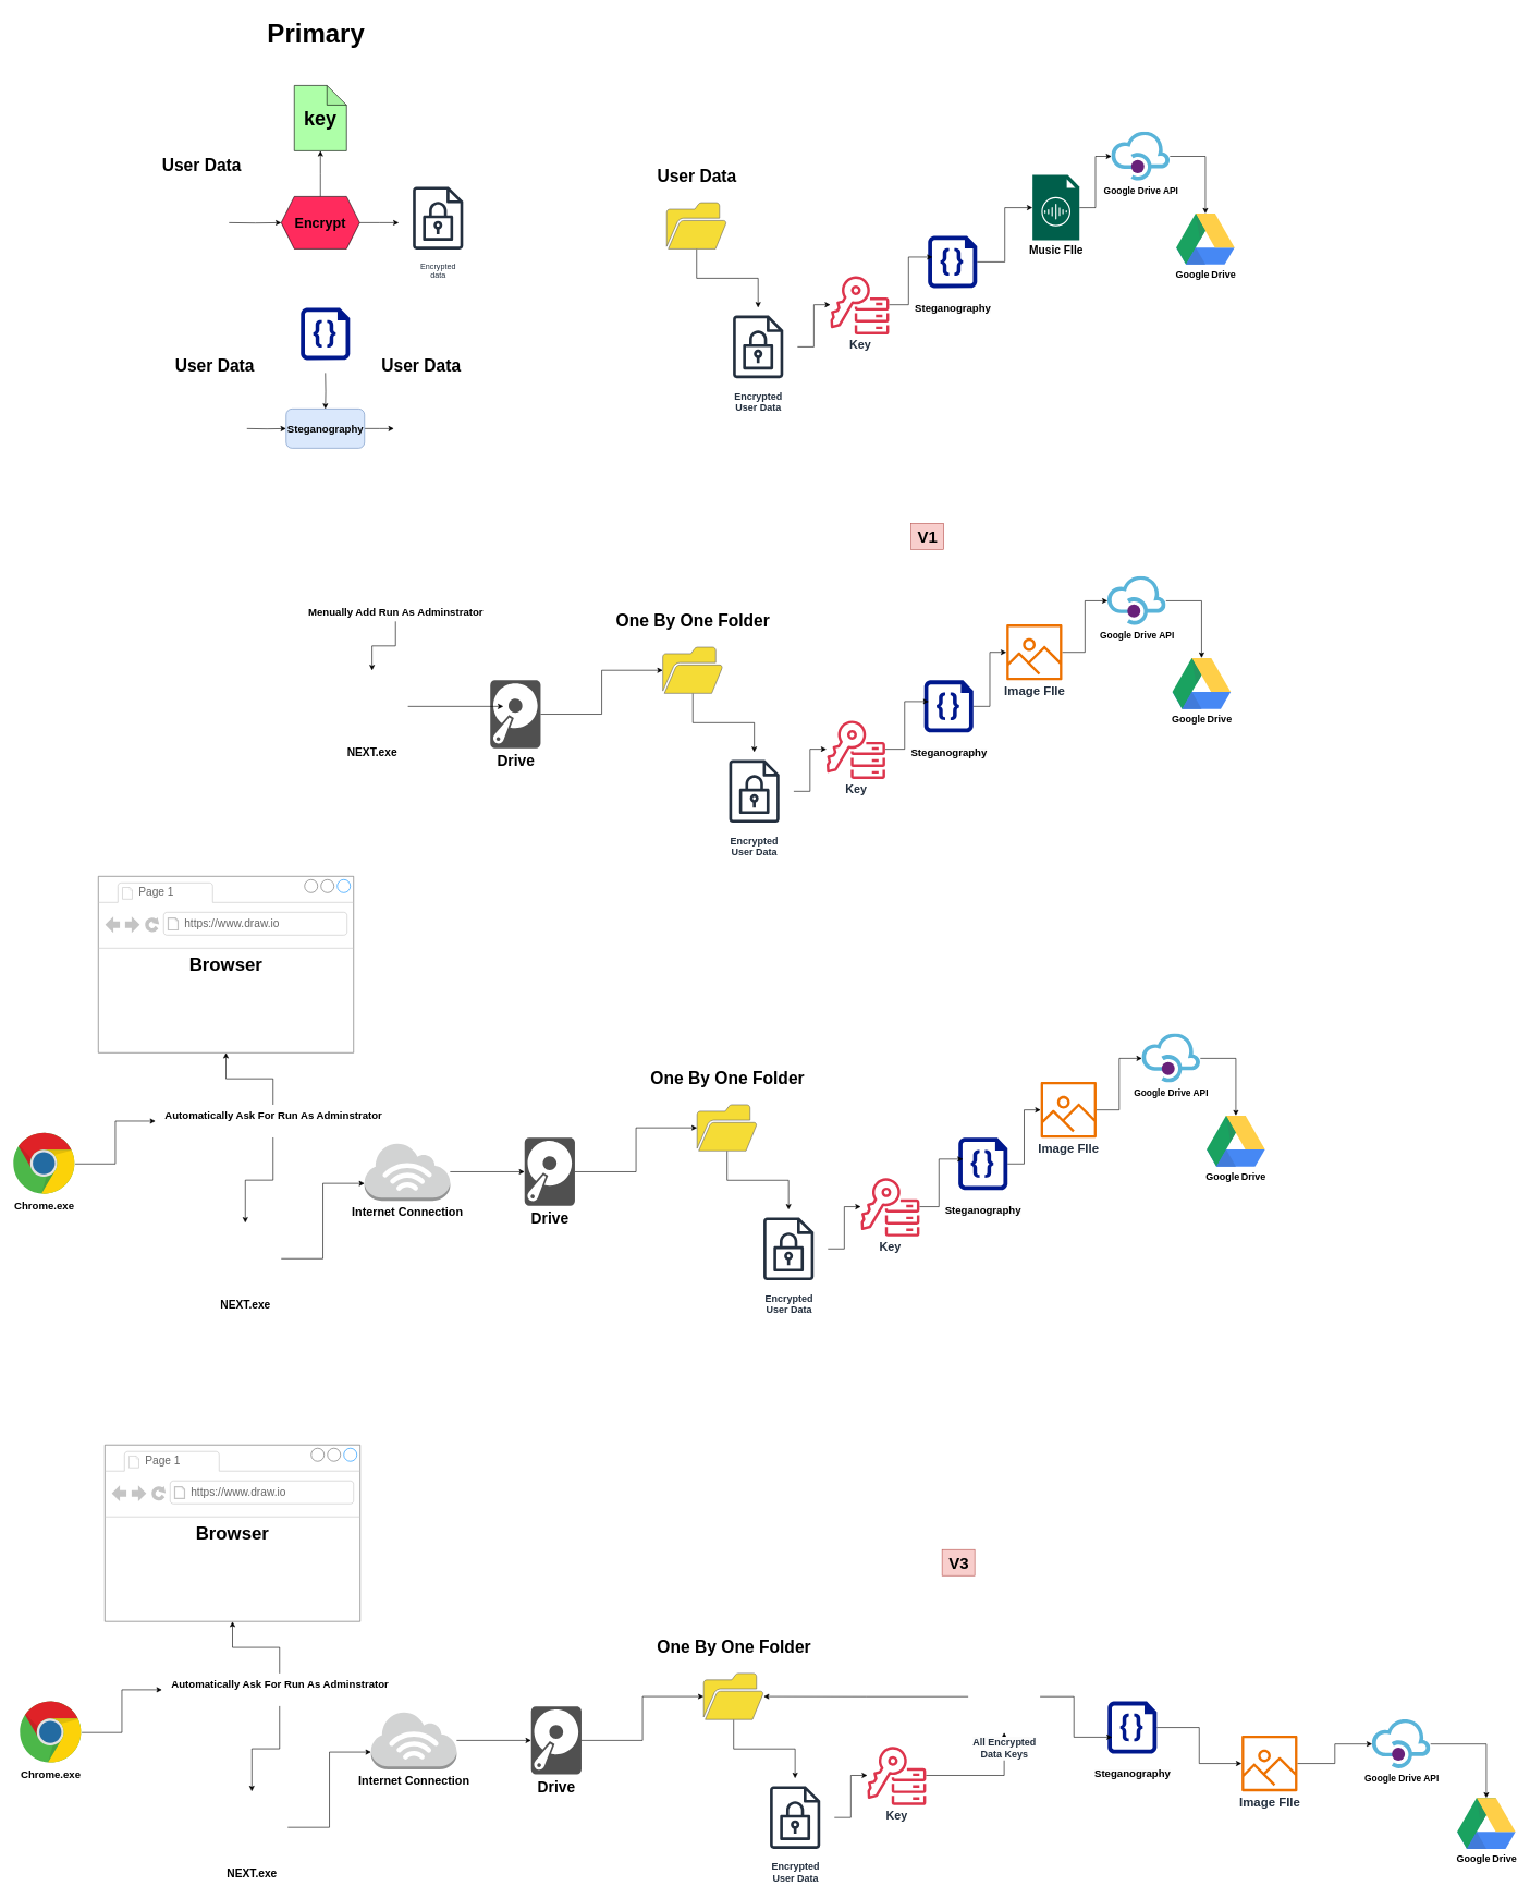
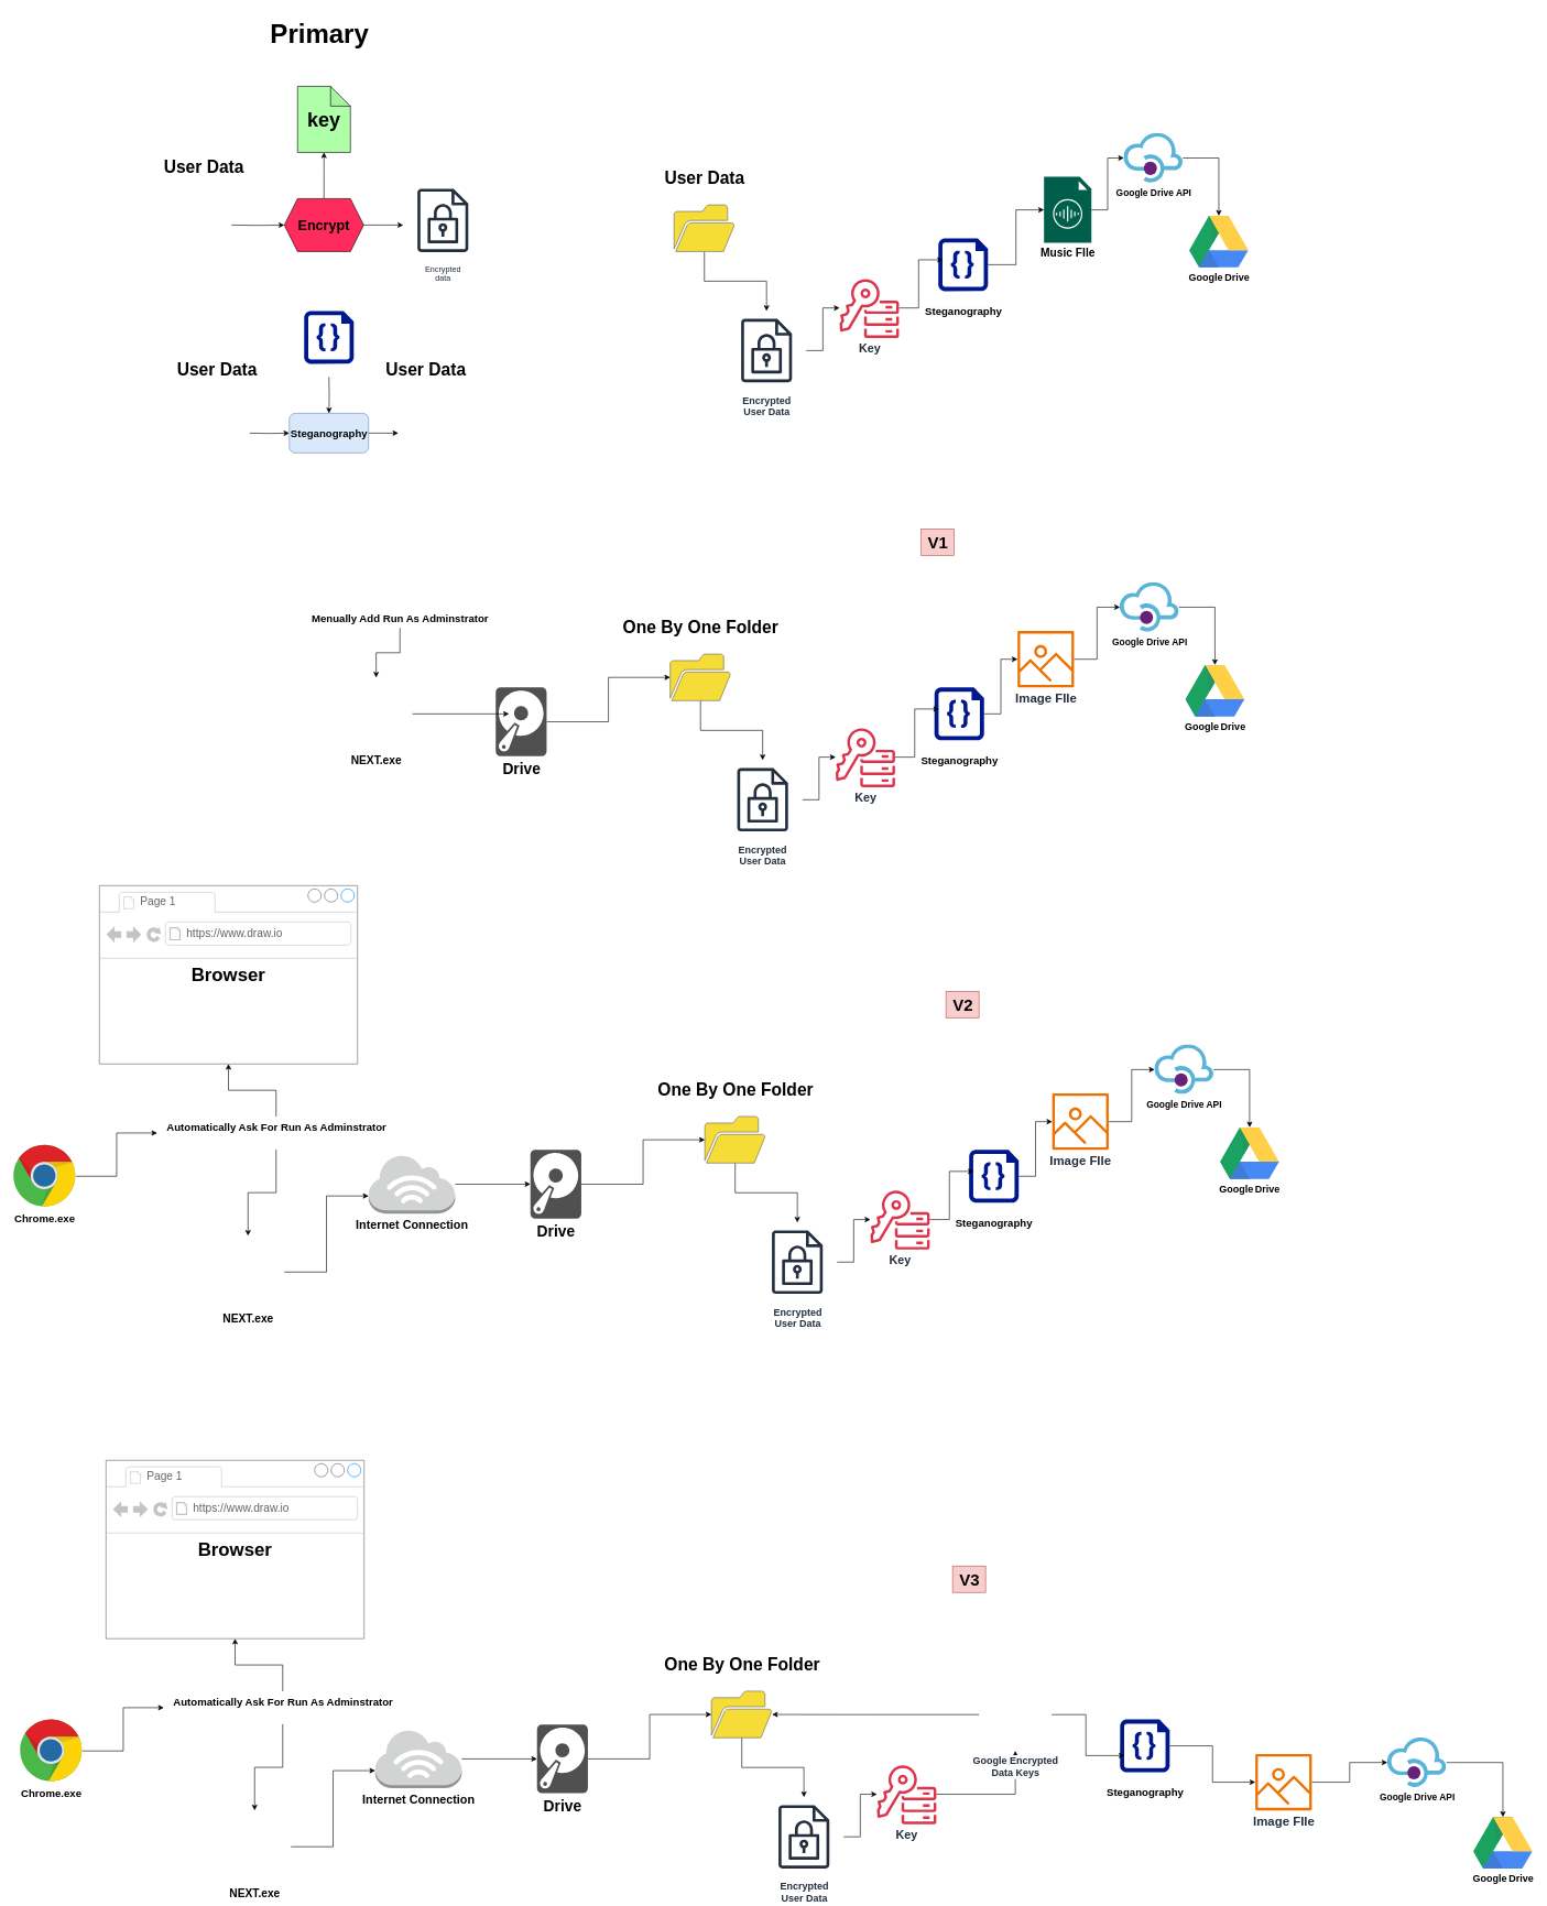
+ <mxCell id="50" value="&lt;span style=&quot;font-size: 25px;&quot;&gt;&lt;b&gt;V2&lt;br&gt;&lt;/b&gt;&lt;/span&gt;" style="text;html=1;align=center;verticalAlign=middle;resizable=0;points=[];autosize=1;strokeColor=#b85450;fillColor=#f8cecc;" parent="1" vertex="1"><mxGeometry x="1431.6" y="1500" width="50" height="40" as="geometry" /></mxCell>
- <mxCell id="114" value="&lt;b style=&quot;border-color: var(--border-color); color: rgb(35, 47, 62); background-color: rgb(251, 251, 251); font-size: 15px;&quot;&gt;All Encrypted&lt;br style=&quot;border-color: var(--border-color);&quot;&gt;Data Keys&lt;br&gt;&lt;/b&gt;" style="shape=image;html=1;verticalAlign=top;verticalLabelPosition=bottom;labelBackgroundColor=#ffffff;imageAspect=0;aspect=fixed;image=https://cdn0.iconfinder.com/data/icons/glyphpack/170/file-txt-128.png" parent="1" vertex="1"><mxGeometry x="1481.6" y="2540" width="110" height="110" as="geometry" /></mxCell>
+ <mxCell id="114" value="&lt;b style=&quot;border-color: var(--border-color); color: rgb(35, 47, 62); background-color: rgb(251, 251, 251); font-size: 15px;&quot;&gt;Google Encrypted&lt;br style=&quot;border-color: var(--border-color);&quot;&gt;Data Keys&lt;br&gt;&lt;/b&gt;" style="shape=image;html=1;verticalAlign=top;verticalLabelPosition=bottom;labelBackgroundColor=#ffffff;imageAspect=0;aspect=fixed;image=https://cdn0.iconfinder.com/data/icons/glyphpack/170/file-txt-128.png" parent="1" vertex="1"><mxGeometry x="1481.6" y="2540" width="110" height="110" as="geometry" /></mxCell>
